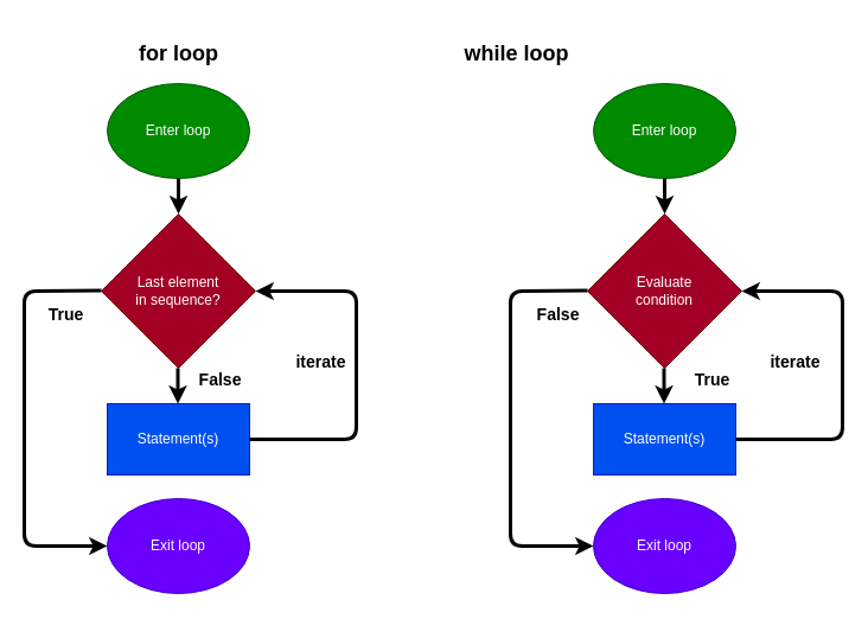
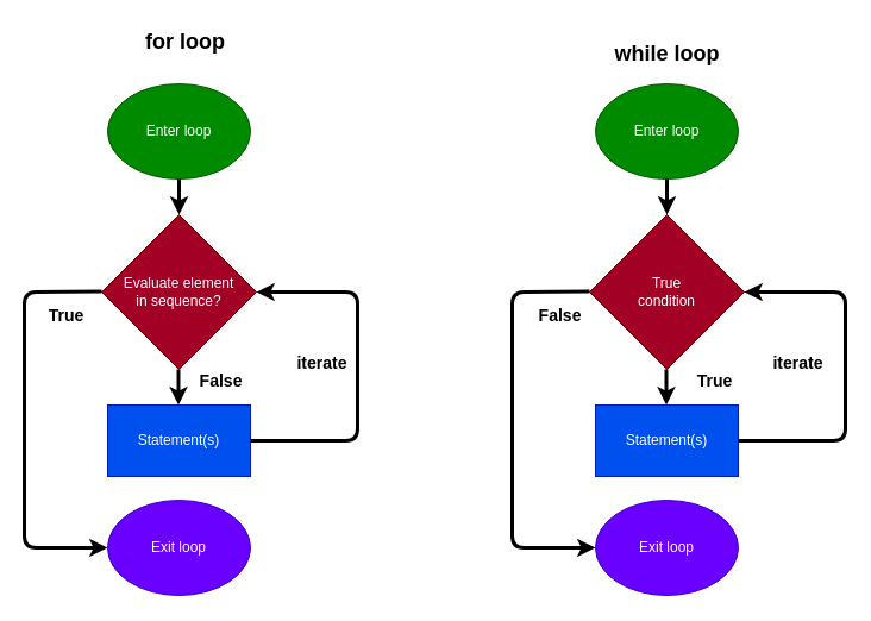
- <mxCell id="23" value="&lt;h2&gt;&lt;font color=&quot;#000000&quot;&gt;for loop&lt;/font&gt;&lt;/h2&gt;" style="text;html=1;align=center;verticalAlign=middle;resizable=0;points=[];autosize=1;strokeColor=none;" parent="1" vertex="1"><mxGeometry x="110" width="80" height="50" as="geometry" y="20" /></mxCell>
+ <mxCell id="23" value="&lt;h2&gt;&lt;font color=&quot;#000000&quot;&gt;for loop&lt;/font&gt;&lt;/h2&gt;" style="text;html=1;align=center;verticalAlign=middle;resizable=0;points=[];autosize=1;strokeColor=none;" parent="1" vertex="1"><mxGeometry x="115" y="10" width="80" height="50" as="geometry" /></mxCell>
- <mxCell id="12" value="&lt;h2&gt;&lt;font color=&quot;#000000&quot;&gt;while loop&lt;/font&gt;&lt;/h2&gt;" style="text;html=1;align=center;verticalAlign=middle;resizable=0;points=[];autosize=1;strokeColor=none;" parent="1" vertex="1"><mxGeometry x="385" y="20" width="100" height="50" as="geometry" /></mxCell>
+ <mxCell id="12" value="&lt;h2&gt;&lt;font color=&quot;#000000&quot;&gt;while loop&lt;/font&gt;&lt;/h2&gt;" style="text;html=1;align=center;verticalAlign=middle;resizable=0;points=[];autosize=1;strokeColor=none;" parent="1" vertex="1"><mxGeometry x="510" width="100" height="50" as="geometry" y="20" /></mxCell>
- <mxCell id="15" value="Last element&lt;br&gt;in sequence?" style="rhombus;whiteSpace=wrap;html=1;fillColor=#a20025;strokeColor=#6F0000;fontColor=#ffffff;" parent="1" vertex="1"><mxGeometry x="85" y="180" width="130" height="130" as="geometry" /></mxCell>
+ <mxCell id="15" value="Evaluate element&lt;br&gt;in sequence?" style="rhombus;whiteSpace=wrap;html=1;fillColor=#a20025;strokeColor=#6F0000;fontColor=#ffffff;" parent="1" vertex="1"><mxGeometry x="85" y="180" width="130" height="130" as="geometry" /></mxCell>
- <mxCell id="4" value="Evaluate&lt;br&gt;condition" style="rhombus;whiteSpace=wrap;html=1;fillColor=#a20025;strokeColor=#6F0000;fontColor=#ffffff;" parent="1" vertex="1"><mxGeometry x="495" y="180" width="130" height="130" as="geometry" /></mxCell>
+ <mxCell id="4" value="True&lt;br&gt;condition" style="rhombus;whiteSpace=wrap;html=1;fillColor=#a20025;strokeColor=#6F0000;fontColor=#ffffff;" parent="1" vertex="1"><mxGeometry x="495" y="180" width="130" height="130" as="geometry" /></mxCell>
